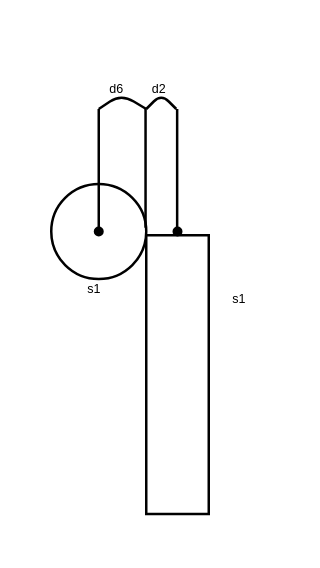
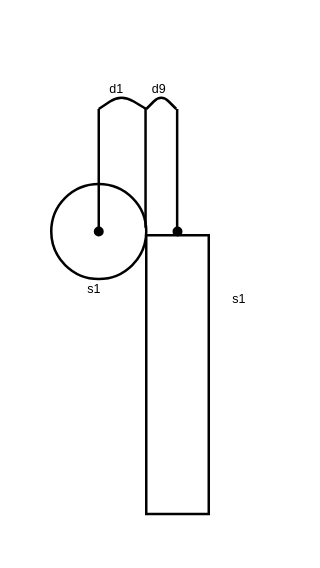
- <mxCell id="11" value="&lt;font style=&quot;font-size: 5px;&quot;&gt;d6&lt;/font&gt;" style="text;html=1;align=center;verticalAlign=middle;resizable=0;points=[];autosize=1;strokeColor=none;fillColor=none;" vertex="1" parent="1"><mxGeometry x="34" y="20" width="24" height="26" as="geometry" /></mxCell>
+ <mxCell id="11" value="&lt;font style=&quot;font-size: 5px;&quot;&gt;d1&lt;/font&gt;" style="text;html=1;align=center;verticalAlign=middle;resizable=0;points=[];autosize=1;strokeColor=none;fillColor=none;" vertex="1" parent="1"><mxGeometry x="34" y="20" width="24" height="26" as="geometry" /></mxCell>
- <mxCell id="12" value="&lt;font style=&quot;font-size: 5px;&quot;&gt;d2&lt;/font&gt;" style="text;html=1;align=center;verticalAlign=middle;resizable=0;points=[];autosize=1;strokeColor=none;fillColor=none;" vertex="1" parent="1"><mxGeometry x="51" y="20" width="24" height="26" as="geometry" /></mxCell>
+ <mxCell id="12" value="&lt;font style=&quot;font-size: 5px;&quot;&gt;d9&lt;/font&gt;" style="text;html=1;align=center;verticalAlign=middle;resizable=0;points=[];autosize=1;strokeColor=none;fillColor=none;" vertex="1" parent="1"><mxGeometry x="51" y="20" width="24" height="26" as="geometry" /></mxCell>
